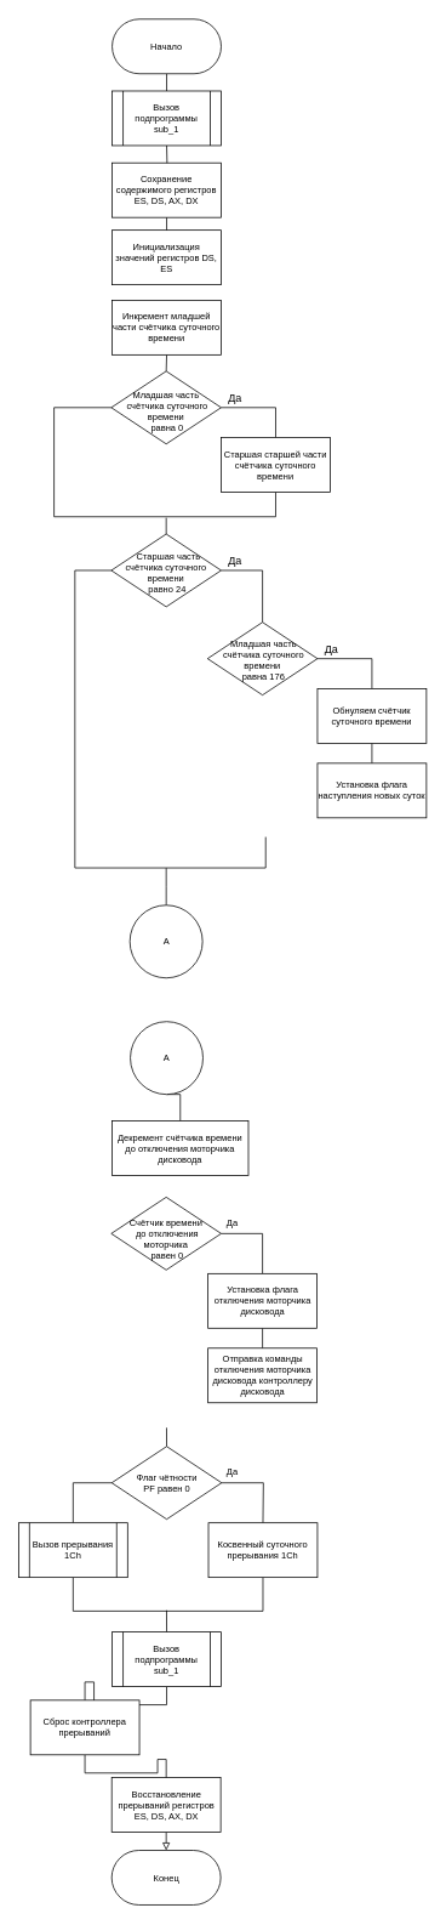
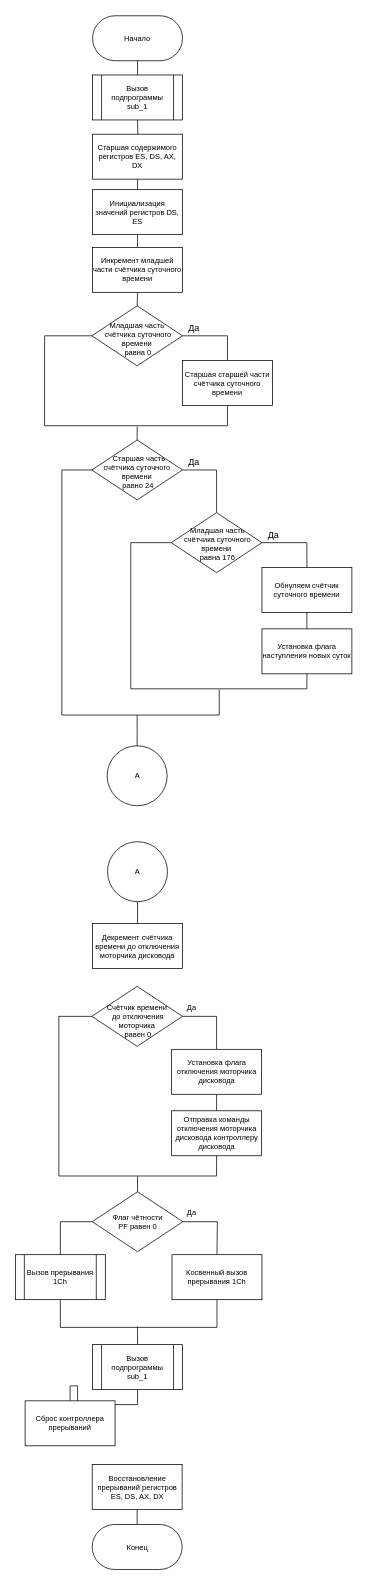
- <mxCell id="8" value="Сохранение содержимого регистров ES, DS, AX, DX" style="rounded=0;whiteSpace=wrap;html=1;fontSize=10;" parent="1" vertex="1"><mxGeometry x="123" y="178" width="120" height="60" as="geometry" /></mxCell>
+ <mxCell id="8" value="Старшая содержимого регистров ES, DS, AX, DX" style="rounded=0;whiteSpace=wrap;html=1;fontSize=10;" parent="1" vertex="1"><mxGeometry x="123" y="178" width="120" height="60" as="geometry" /></mxCell>
+ <mxCell id="5" style="edgeStyle=orthogonalEdgeStyle;rounded=0;orthogonalLoop=1;jettySize=auto;html=1;exitX=0.5;exitY=1;exitDx=0;exitDy=0;entryX=0.5;entryY=0;entryDx=0;entryDy=0;endArrow=none;endFill=0;" edge="1" parent="1" source="6" target="16"><mxGeometry relative="1" as="geometry" /></mxCell>
+ <mxCell id="23" style="edgeStyle=orthogonalEdgeStyle;rounded=0;orthogonalLoop=1;jettySize=auto;html=1;exitX=0;exitY=0.5;exitDx=0;exitDy=0;entryX=0.5;entryY=1;entryDx=0;entryDy=0;endArrow=none;endFill=0;fontSize=10;" edge="1" parent="1" source="24" target="28"><mxGeometry relative="1" as="geometry"><Array as="points"><mxPoint x="174" y="723" /><mxPoint x="174" y="918" /><mxPoint x="409" y="918" /></Array></mxGeometry></mxCell>
- <mxCell id="33" value="Декремент счётчика времени до отключения моторчика дисковода" style="rounded=0;whiteSpace=wrap;html=1;fontSize=10;" vertex="1" parent="1"><mxGeometry x="123" y="1231" width="150" height="60" as="geometry" /></mxCell>
+ <mxCell id="33" value="Декремент счётчика времени до отключения моторчика дисковода" style="rounded=0;whiteSpace=wrap;html=1;fontSize=10;" vertex="1" parent="1"><mxGeometry x="123" y="1231" width="120" height="60" as="geometry" /></mxCell>
+ <mxCell id="35" style="edgeStyle=orthogonalEdgeStyle;rounded=0;orthogonalLoop=1;jettySize=auto;html=1;exitX=0;exitY=0.5;exitDx=0;exitDy=0;entryX=0.5;entryY=1;entryDx=0;entryDy=0;endArrow=none;endFill=0;fontSize=10;" edge="1" parent="1" source="36" target="39"><mxGeometry relative="1" as="geometry"><Array as="points"><mxPoint x="78" y="1355" /><mxPoint x="78" y="1568" /><mxPoint x="289" y="1568" /></Array></mxGeometry></mxCell>
- <mxCell id="48" value="Косвенный суточного прерывания 1Ch" style="rounded=0;whiteSpace=wrap;html=1;fontSize=10;align=center;" vertex="1" parent="1"><mxGeometry x="229" y="1673" width="120" height="60" as="geometry" /></mxCell>
+ <mxCell id="48" value="Косвенный вызов прерывания 1Ch" style="rounded=0;whiteSpace=wrap;html=1;fontSize=10;align=center;" vertex="1" parent="1"><mxGeometry x="229" y="1673" width="120" height="60" as="geometry" /></mxCell>
- <mxCell id="54" style="edgeStyle=orthogonalEdgeStyle;rounded=0;orthogonalLoop=1;jettySize=auto;html=1;exitX=0.5;exitY=1;exitDx=0;exitDy=0;endArrow=none;endFill=0;fontSize=10;" edge="1" parent="1" source="55" target="53"><mxGeometry relative="1" as="geometry" /></mxCell>
- <mxCell id="52" style="edgeStyle=orthogonalEdgeStyle;rounded=0;orthogonalLoop=1;jettySize=auto;html=1;exitX=0.5;exitY=1;exitDx=0;exitDy=0;entryX=0.5;entryY=0;entryDx=0;entryDy=0;endArrow=block;endFill=0;fontSize=10;" edge="1" parent="1" source="53" target="56"><mxGeometry relative="1" as="geometry" /></mxCell>
+ <mxCell id="52" style="edgeStyle=orthogonalEdgeStyle;rounded=0;orthogonalLoop=1;jettySize=auto;html=1;exitX=0.5;exitY=1;exitDx=0;exitDy=0;entryX=0.5;entryY=0;entryDx=0;entryDy=0;endArrow=none;endFill=0;fontSize=10;" edge="1" parent="1" source="53" target="56"><mxGeometry relative="1" as="geometry" /></mxCell>
